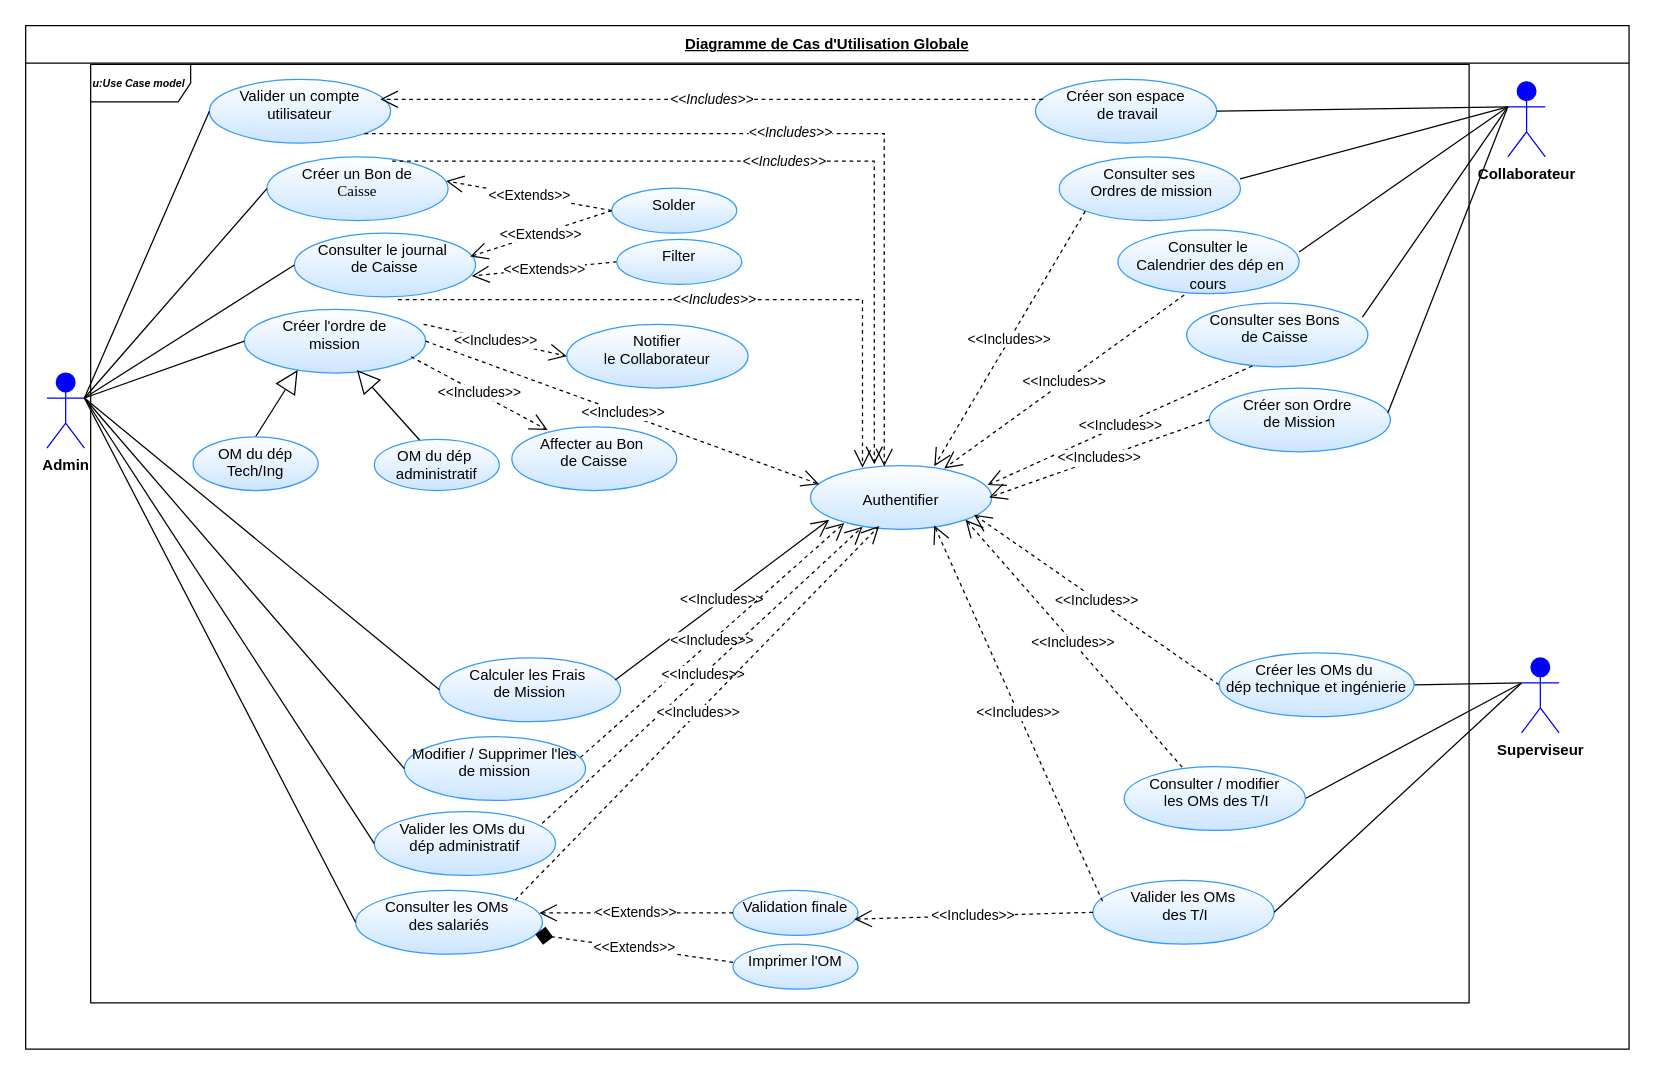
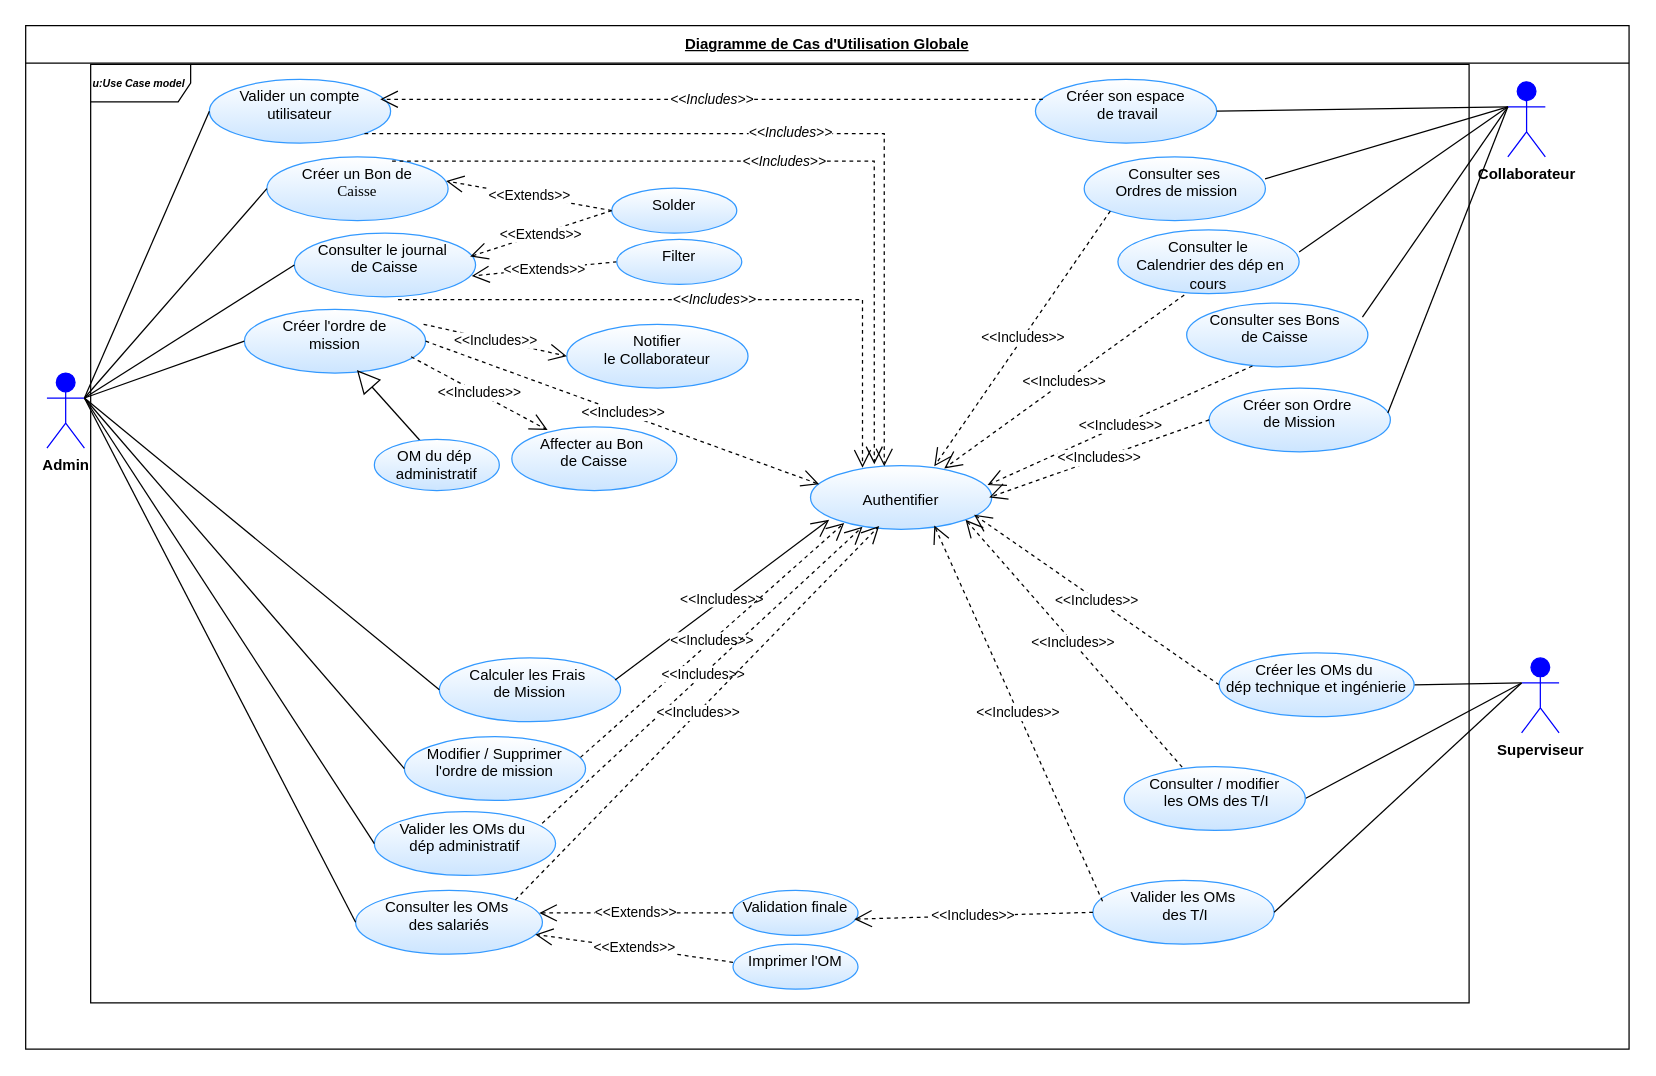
- <mxCell id="48" value="Consulter ses&lt;div&gt;&amp;nbsp;Ordres&amp;nbsp;&lt;span style=&quot;background-color: initial;&quot;&gt;de mission&lt;/span&gt;&lt;/div&gt;" style="ellipse;whiteSpace=wrap;html=1;verticalAlign=top;strokeColor=#3399FF;gradientColor=#CCE5FF;" parent="1" vertex="1"><mxGeometry x="847" y="125" width="145" height="51" as="geometry" /></mxCell>
+ <mxCell id="48" value="Consulter ses&lt;div&gt;&amp;nbsp;Ordres&amp;nbsp;&lt;span style=&quot;background-color: initial;&quot;&gt;de mission&lt;/span&gt;&lt;/div&gt;" style="ellipse;whiteSpace=wrap;html=1;verticalAlign=top;strokeColor=#3399FF;gradientColor=#CCE5FF;" parent="1" vertex="1"><mxGeometry x="867" y="125" width="145" height="51" as="geometry" /></mxCell>
- <mxCell id="41" value="" style="endArrow=block;endSize=16;endFill=0;html=1;rounded=0;entryX=0.294;entryY=0.954;entryDx=0;entryDy=0;entryPerimeter=0;exitX=0.5;exitY=0;exitDx=0;exitDy=0;strokeColor=#000000;" parent="1" source="42" target="6" edge="1"><mxGeometry width="160" relative="1" as="geometry"><mxPoint x="312" y="456" as="sourcePoint" /><mxPoint x="415" y="426" as="targetPoint" /></mxGeometry></mxCell>
- <mxCell id="42" value="&lt;div&gt;OM&amp;nbsp;&lt;span style=&quot;background-color: initial;&quot;&gt;du dép Tech/Ing&lt;/span&gt;&lt;br&gt;&lt;/div&gt;" style="ellipse;whiteSpace=wrap;html=1;verticalAlign=top;strokeColor=#3399FF;gradientColor=#CCE5FF;" parent="1" vertex="1"><mxGeometry x="154" y="349" width="100" height="43" as="geometry" /></mxCell>
- <mxCell id="29" value="&lt;div&gt;Modifier / Supprimer l'les de mission&lt;div&gt;&lt;br&gt;&lt;/div&gt;&lt;/div&gt;" style="ellipse;whiteSpace=wrap;html=1;verticalAlign=top;strokeColor=#3399FF;gradientColor=#CCE5FF;" parent="1" vertex="1"><mxGeometry x="323" y="589" width="145" height="51" as="geometry" /></mxCell>
+ <mxCell id="29" value="&lt;div&gt;Modifier / Supprimer l'ordre de mission&lt;div&gt;&lt;br&gt;&lt;/div&gt;&lt;/div&gt;" style="ellipse;whiteSpace=wrap;html=1;verticalAlign=top;strokeColor=#3399FF;gradientColor=#CCE5FF;" parent="1" vertex="1"><mxGeometry x="323" y="589" width="145" height="51" as="geometry" /></mxCell>
- <mxCell id="9" value="&amp;lt;&amp;lt;Extends&amp;gt;&amp;gt;" style="endArrow=diamond;endSize=12;dashed=1;html=1;rounded=0;exitX=0;exitY=0.403;exitDx=0;exitDy=0;exitPerimeter=0;" parent="1" source="10" target="7" edge="1"><mxGeometry width="160" relative="1" as="geometry"><mxPoint x="698" y="461" as="sourcePoint" /><mxPoint x="911" y="478" as="targetPoint" /></mxGeometry></mxCell>
+ <mxCell id="9" value="&amp;lt;&amp;lt;Extends&amp;gt;&amp;gt;" style="endArrow=open;endSize=12;dashed=1;html=1;rounded=0;exitX=0;exitY=0.403;exitDx=0;exitDy=0;exitPerimeter=0;" parent="1" source="10" target="7" edge="1"><mxGeometry width="160" relative="1" as="geometry"><mxPoint x="698" y="461" as="sourcePoint" /><mxPoint x="911" y="478" as="targetPoint" /></mxGeometry></mxCell>
